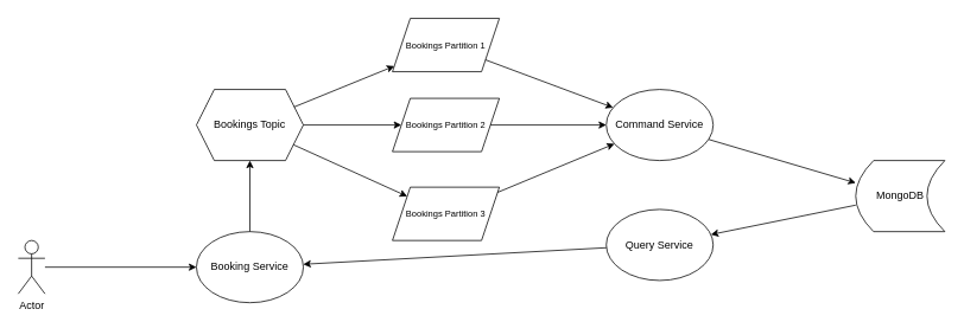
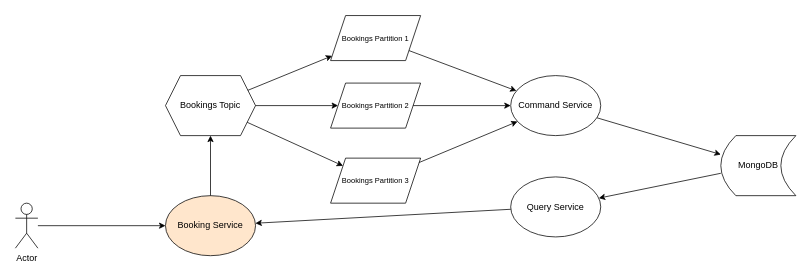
- <mxCell id="17" value="Booking Service" style="ellipse;whiteSpace=wrap;html=1;" parent="1" vertex="1"><mxGeometry x="220" y="260" width="120" height="80" as="geometry" /></mxCell>
+ <mxCell id="17" value="Booking Service" style="ellipse;whiteSpace=wrap;html=1;fillColor=#ffe6cc;" parent="1" vertex="1"><mxGeometry x="220" y="260" width="120" height="80" as="geometry" /></mxCell>
